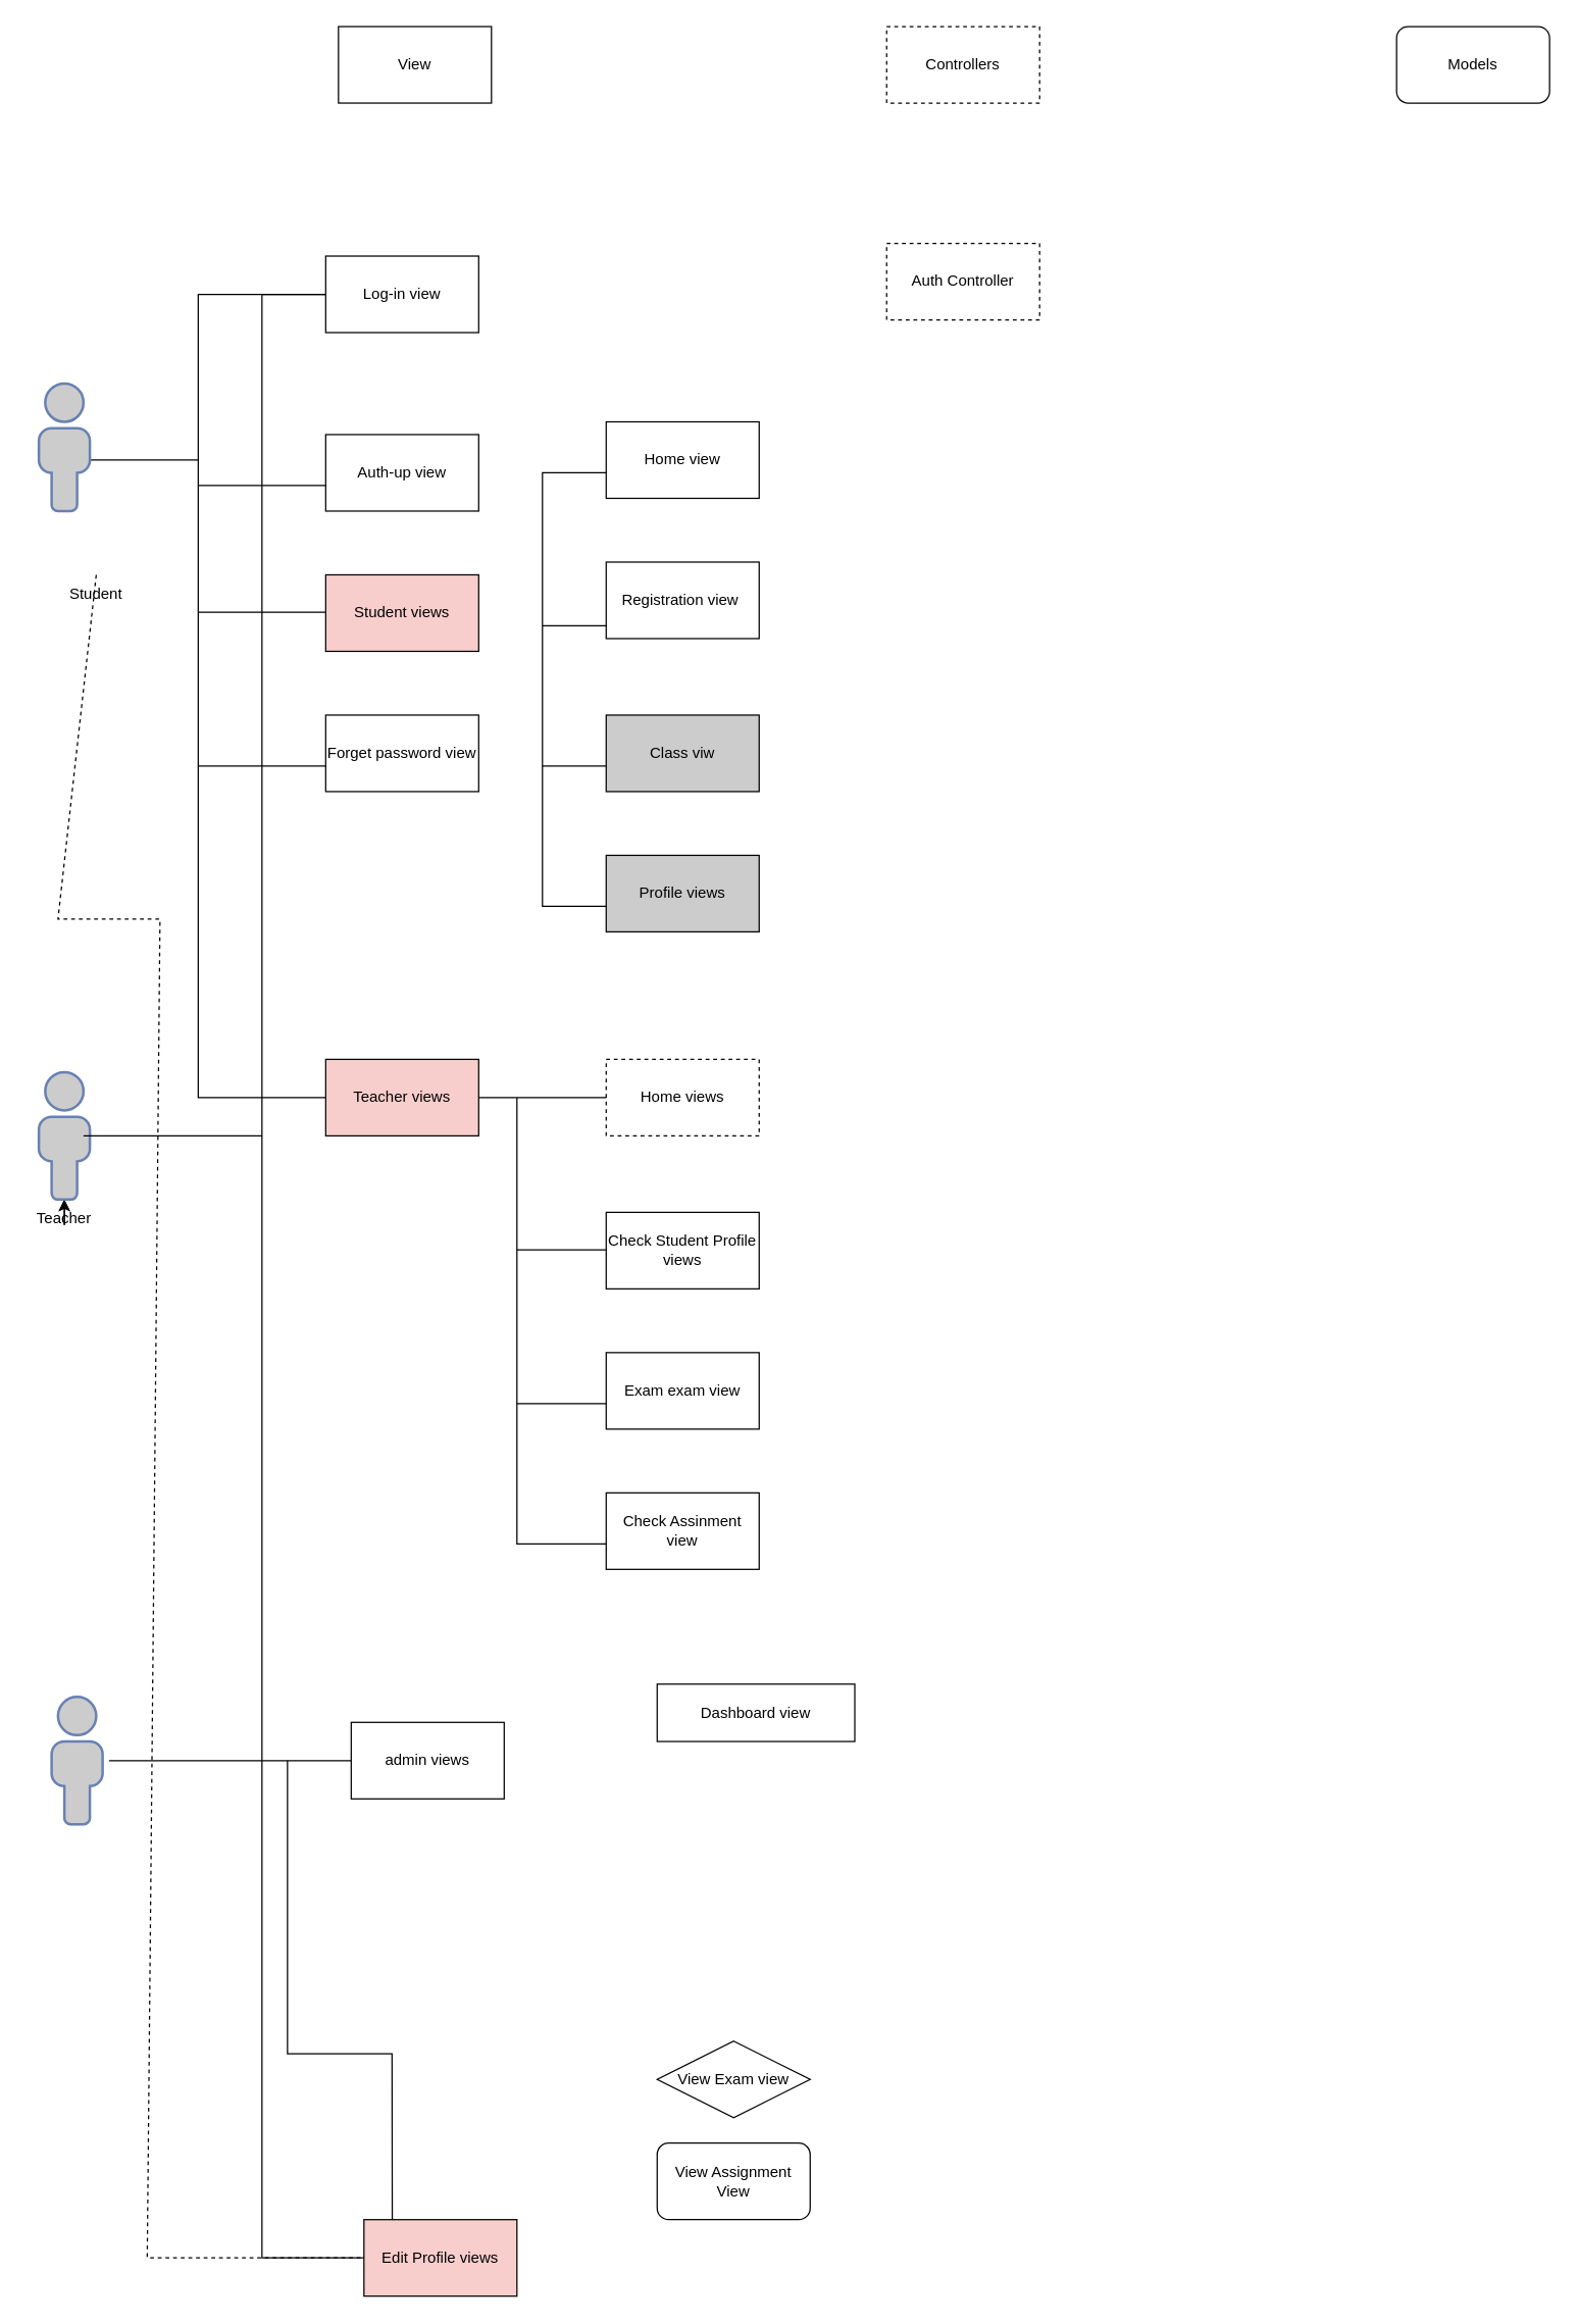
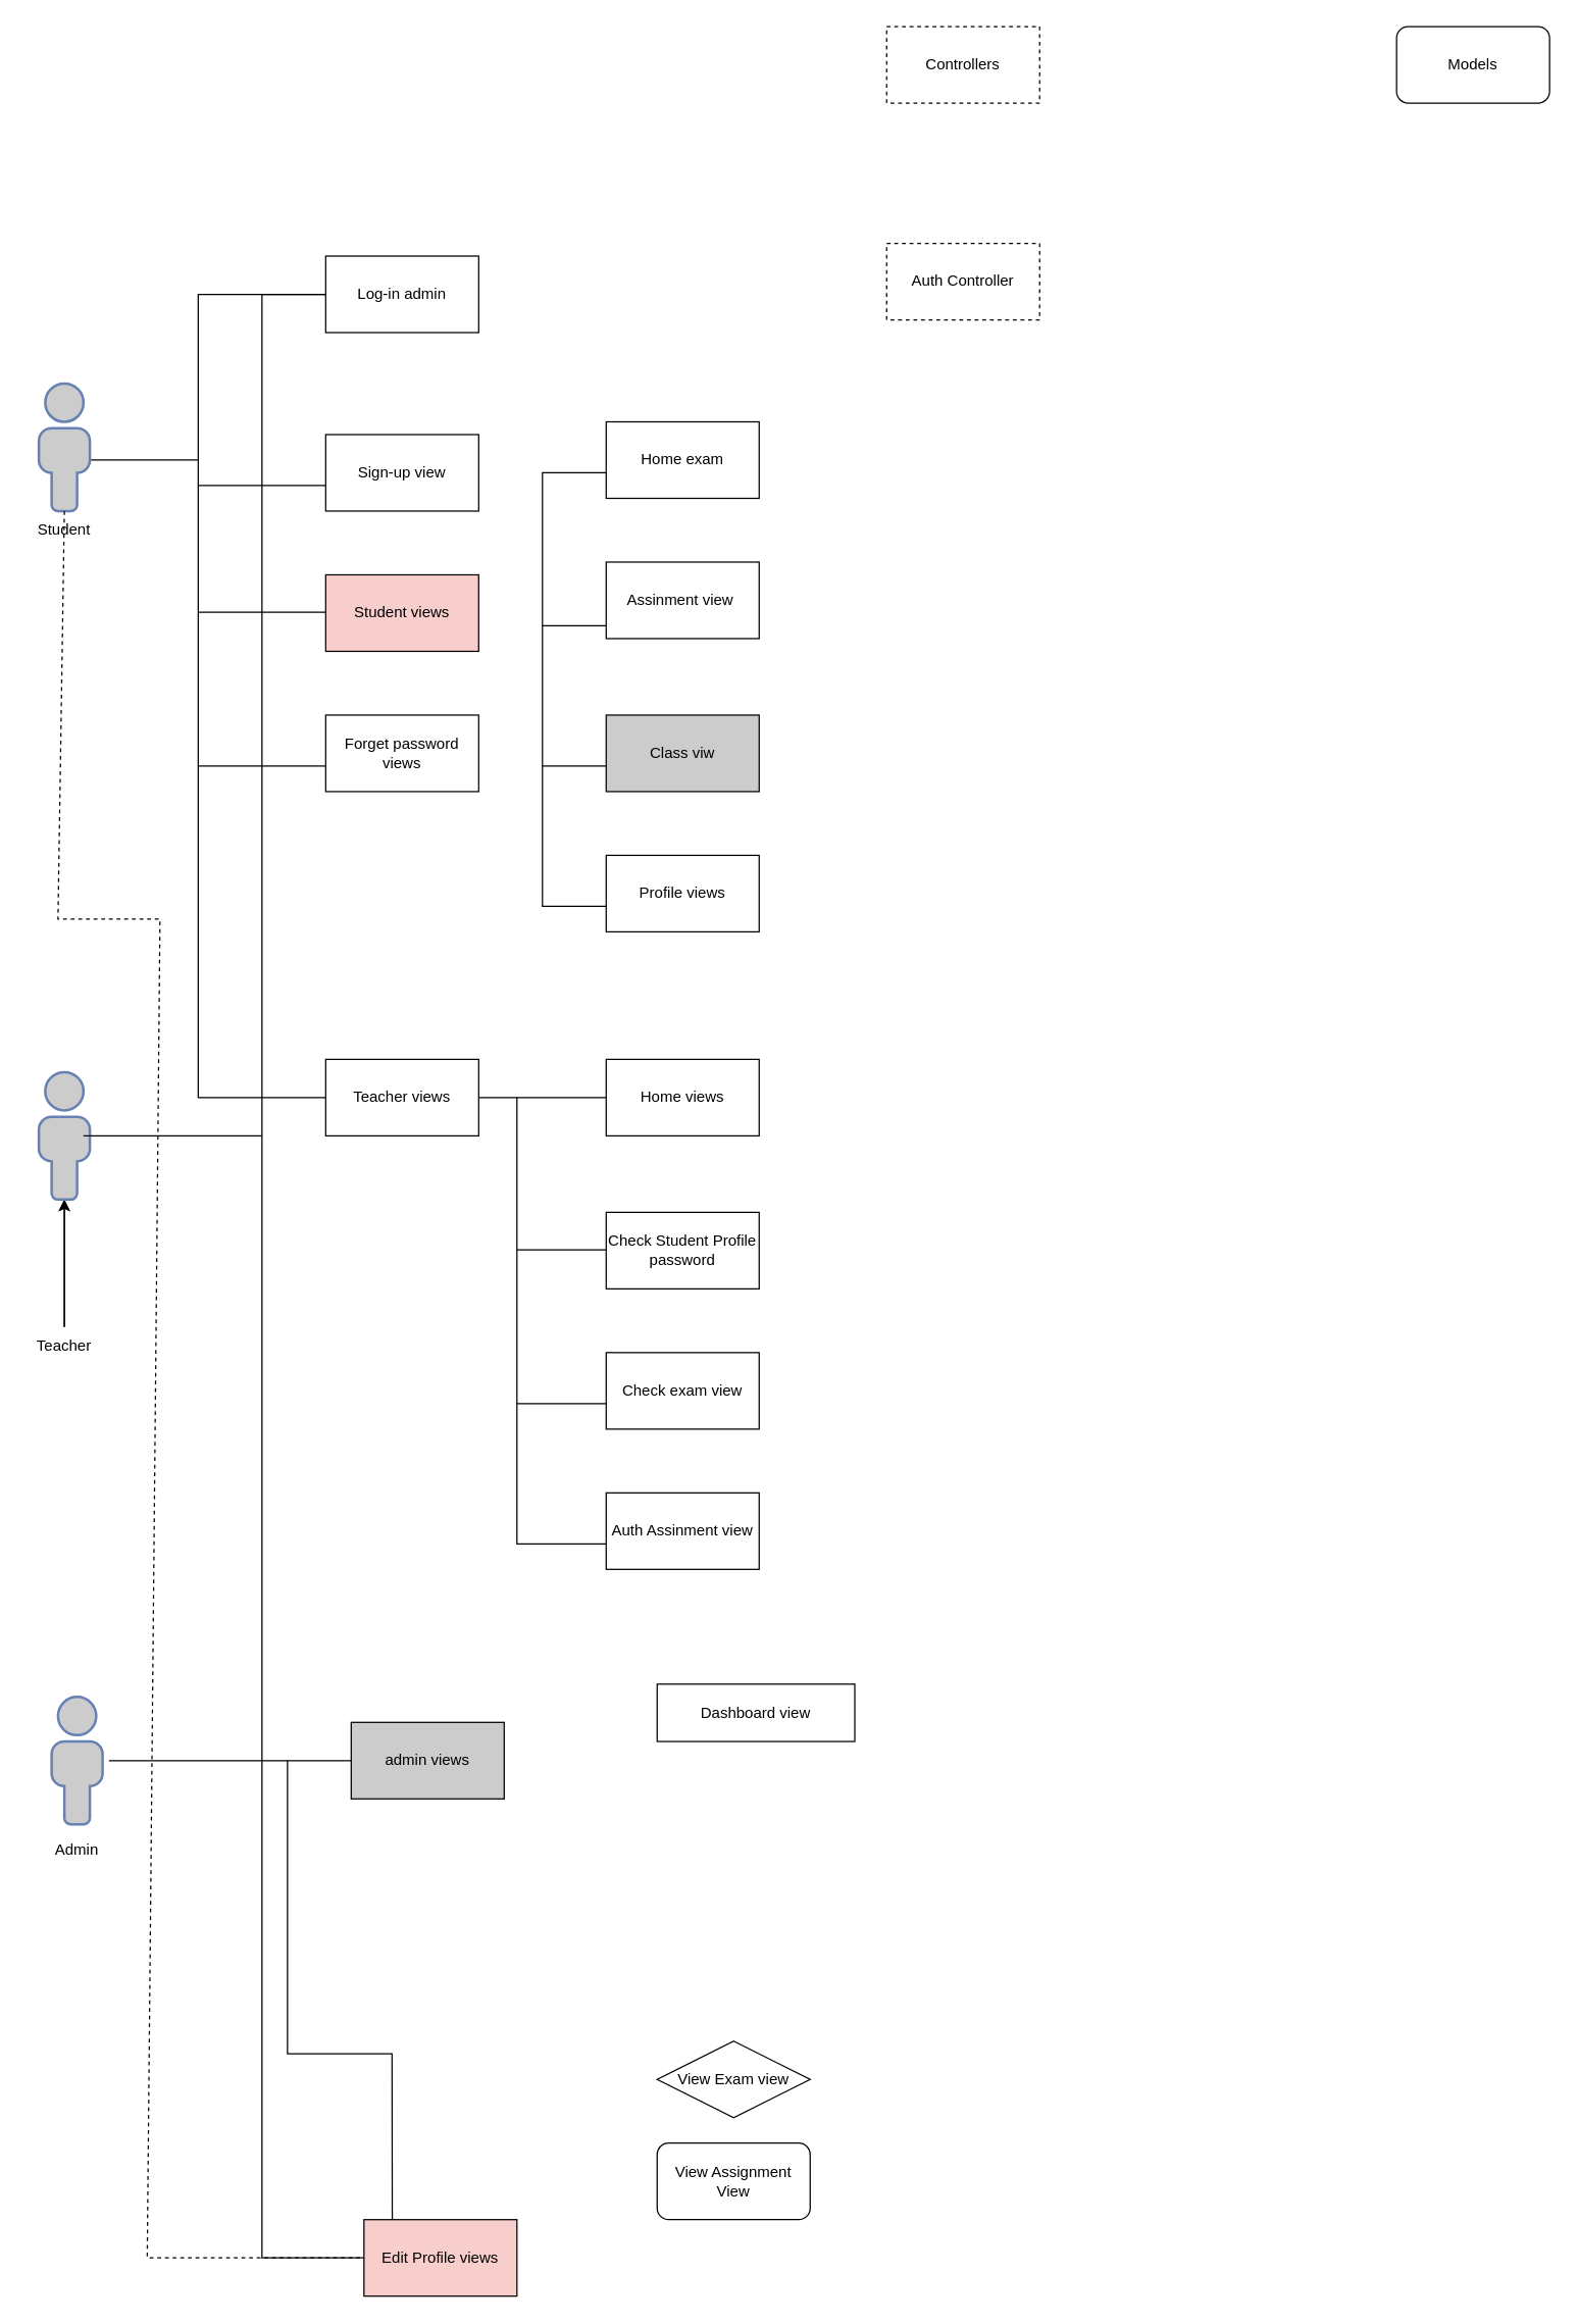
- <mxCell id="9" value="View" style="rounded=0;whiteSpace=wrap;html=1;shadow=0;" vertex="1" parent="1"><mxGeometry x="265" y="20" width="120" height="60" as="geometry" /></mxCell>
- <mxCell id="13" value="Log-in view" style="rounded=0;whiteSpace=wrap;html=1;shadow=0;" vertex="1" parent="1"><mxGeometry x="255" y="200" width="120" height="60" as="geometry" /></mxCell>
+ <mxCell id="13" value="Log-in admin" style="rounded=0;whiteSpace=wrap;html=1;shadow=0;" vertex="1" parent="1"><mxGeometry x="255" y="200" width="120" height="60" as="geometry" /></mxCell>
- <mxCell id="27" value="Home view" style="rounded=0;whiteSpace=wrap;html=1;shadow=0;" vertex="1" parent="1"><mxGeometry x="475" y="330" width="120" height="60" as="geometry" /></mxCell>
+ <mxCell id="27" value="Home exam" style="rounded=0;whiteSpace=wrap;html=1;shadow=0;" vertex="1" parent="1"><mxGeometry x="475" y="330" width="120" height="60" as="geometry" /></mxCell>
- <mxCell id="18" value="Auth-up view" style="rounded=0;whiteSpace=wrap;html=1;shadow=0;" vertex="1" parent="1"><mxGeometry x="255" y="340" width="120" height="60" as="geometry" /></mxCell>
+ <mxCell id="18" value="Sign-up view" style="rounded=0;whiteSpace=wrap;html=1;shadow=0;" vertex="1" parent="1"><mxGeometry x="255" y="340" width="120" height="60" as="geometry" /></mxCell>
- <mxCell id="2" value="Student" style="text;strokeColor=none;align=center;fillColor=none;html=1;verticalAlign=middle;whiteSpace=wrap;rounded=0;" vertex="1" parent="1"><mxGeometry x="45" y="450" width="60" height="30" as="geometry" /></mxCell>
+ <mxCell id="2" value="Student" style="text;strokeColor=none;align=center;fillColor=none;html=1;verticalAlign=middle;whiteSpace=wrap;rounded=0;" vertex="1" parent="1"><mxGeometry x="20" y="400" width="60" height="30" as="geometry" /></mxCell>
- <mxCell id="28" value="Registration view&amp;nbsp;" style="rounded=0;whiteSpace=wrap;html=1;shadow=0;" vertex="1" parent="1"><mxGeometry x="475" y="440" width="120" height="60" as="geometry" /></mxCell>
+ <mxCell id="28" value="Assinment view&amp;nbsp;" style="rounded=0;whiteSpace=wrap;html=1;shadow=0;" vertex="1" parent="1"><mxGeometry x="475" y="440" width="120" height="60" as="geometry" /></mxCell>
- <mxCell id="17" value="Forget password view" style="rounded=0;whiteSpace=wrap;html=1;shadow=0;" vertex="1" parent="1"><mxGeometry x="255" y="560" width="120" height="60" as="geometry" /></mxCell>
+ <mxCell id="17" value="Forget password views" style="rounded=0;whiteSpace=wrap;html=1;shadow=0;" vertex="1" parent="1"><mxGeometry x="255" y="560" width="120" height="60" as="geometry" /></mxCell>
- <mxCell id="30" value="Profile views" style="rounded=0;whiteSpace=wrap;html=1;shadow=0;fillColor=#cccccc;" vertex="1" parent="1"><mxGeometry x="475" y="670" width="120" height="60" as="geometry" /></mxCell>
+ <mxCell id="30" value="Profile views" style="rounded=0;whiteSpace=wrap;html=1;shadow=0;" vertex="1" parent="1"><mxGeometry x="475" y="670" width="120" height="60" as="geometry" /></mxCell>
- <mxCell id="16" value="Teacher views" style="rounded=0;whiteSpace=wrap;html=1;shadow=0;fillColor=#f8cecc;" vertex="1" parent="1"><mxGeometry x="255" y="830" width="120" height="60" as="geometry" /></mxCell>
+ <mxCell id="16" value="Teacher views" style="rounded=0;whiteSpace=wrap;html=1;shadow=0;" vertex="1" parent="1"><mxGeometry x="255" y="830" width="120" height="60" as="geometry" /></mxCell>
- <mxCell id="34" value="Home views" style="rounded=0;whiteSpace=wrap;html=1;shadow=0;dashed=1;" vertex="1" parent="1"><mxGeometry x="475" y="830" width="120" height="60" as="geometry" /></mxCell>
+ <mxCell id="34" value="Home views" style="rounded=0;whiteSpace=wrap;html=1;shadow=0;" vertex="1" parent="1"><mxGeometry x="475" y="830" width="120" height="60" as="geometry" /></mxCell>
- <mxCell id="5" value="Teacher" style="text;strokeColor=none;align=center;fillColor=none;html=1;verticalAlign=middle;whiteSpace=wrap;rounded=0;" vertex="1" parent="1"><mxGeometry x="20" y="940" width="60" height="30" as="geometry" /></mxCell>
+ <mxCell id="5" value="Teacher" style="text;strokeColor=none;align=center;fillColor=none;html=1;verticalAlign=middle;whiteSpace=wrap;rounded=0;" vertex="1" parent="1"><mxGeometry x="20" y="1040" width="60" height="30" as="geometry" /></mxCell>
- <mxCell id="35" value="Check Student Profile views" style="rounded=0;whiteSpace=wrap;html=1;shadow=0;" vertex="1" parent="1"><mxGeometry x="475" y="950" width="120" height="60" as="geometry" /></mxCell>
+ <mxCell id="35" value="Check Student Profile password" style="rounded=0;whiteSpace=wrap;html=1;shadow=0;" vertex="1" parent="1"><mxGeometry x="475" y="950" width="120" height="60" as="geometry" /></mxCell>
- <mxCell id="36" value="Exam exam view" style="rounded=0;whiteSpace=wrap;html=1;shadow=0;" vertex="1" parent="1"><mxGeometry x="475" y="1060" width="120" height="60" as="geometry" /></mxCell>
+ <mxCell id="36" value="Check exam view" style="rounded=0;whiteSpace=wrap;html=1;shadow=0;" vertex="1" parent="1"><mxGeometry x="475" y="1060" width="120" height="60" as="geometry" /></mxCell>
- <mxCell id="37" value="Check Assinment view" style="rounded=0;whiteSpace=wrap;html=1;shadow=0;" vertex="1" parent="1"><mxGeometry x="475" y="1170" width="120" height="60" as="geometry" /></mxCell>
+ <mxCell id="37" value="Auth Assinment view" style="rounded=0;whiteSpace=wrap;html=1;shadow=0;" vertex="1" parent="1"><mxGeometry x="475" y="1170" width="120" height="60" as="geometry" /></mxCell>
- <mxCell id="14" value="admin views" style="rounded=0;whiteSpace=wrap;html=1;shadow=0;" vertex="1" parent="1"><mxGeometry x="275" y="1350" width="120" height="60" as="geometry" /></mxCell>
+ <mxCell id="14" value="admin views" style="rounded=0;whiteSpace=wrap;html=1;shadow=0;fillColor=#cccccc;" vertex="1" parent="1"><mxGeometry x="275" y="1350" width="120" height="60" as="geometry" /></mxCell>
+ <mxCell id="6" value="Admin" style="text;strokeColor=none;align=center;fillColor=none;html=1;verticalAlign=middle;whiteSpace=wrap;rounded=0;" vertex="1" parent="1"><mxGeometry x="30" y="1435" width="60" height="30" as="geometry" /></mxCell>
